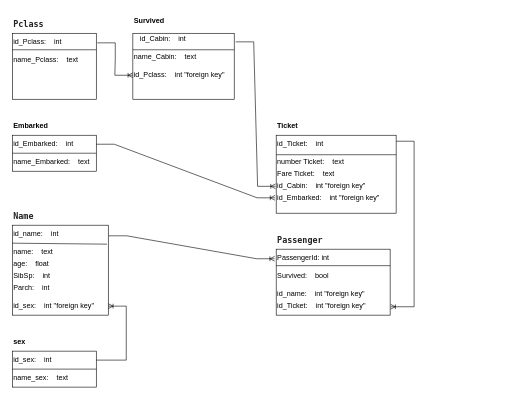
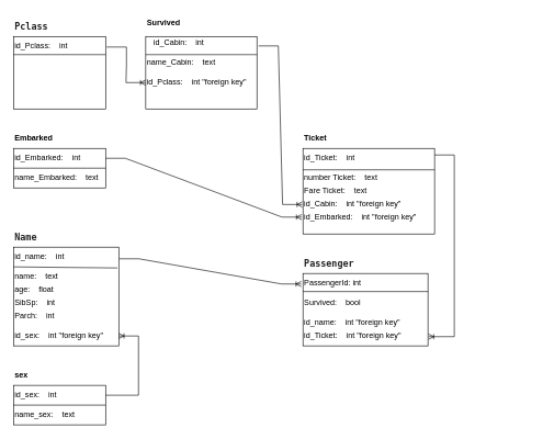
- <mxCell id="5" value="name_Pclass:&amp;nbsp; &amp;nbsp; text" style="text;html=1;align=left;verticalAlign=middle;resizable=0;points=[];autosize=1;strokeColor=none;fillColor=none;" vertex="1" parent="1"><mxGeometry x="20" y="85" width="130" height="30" as="geometry" /></mxCell>
